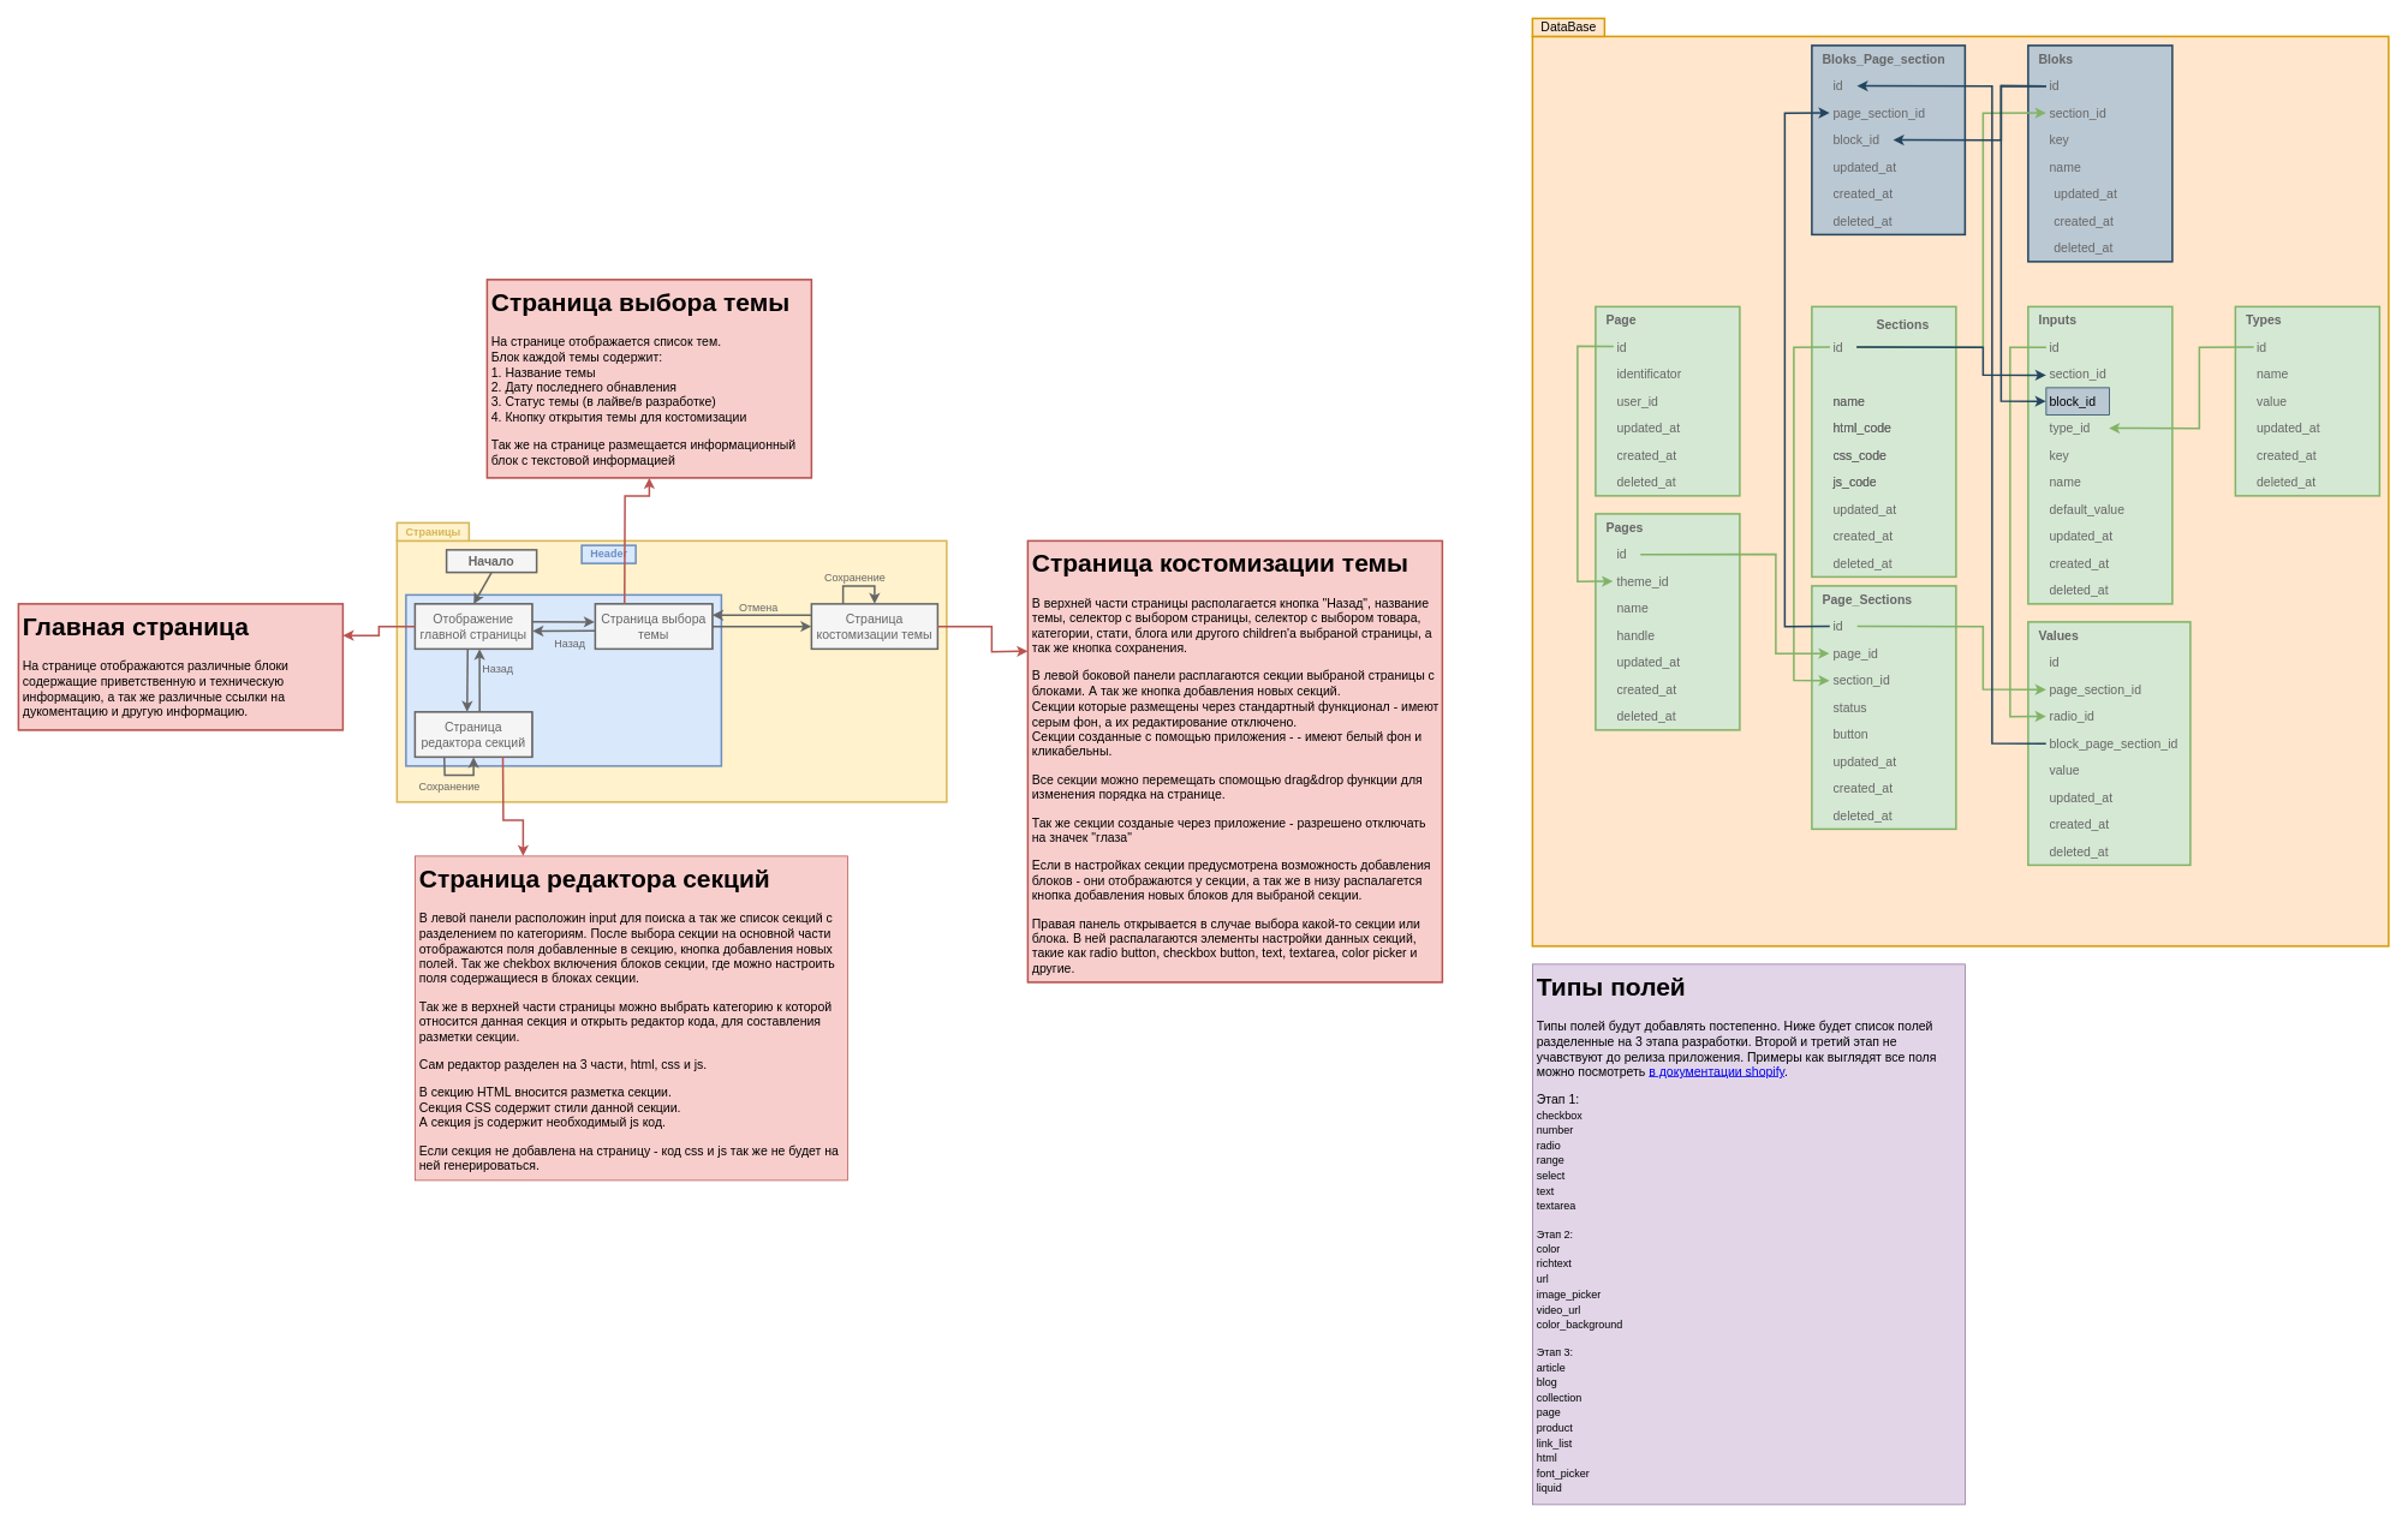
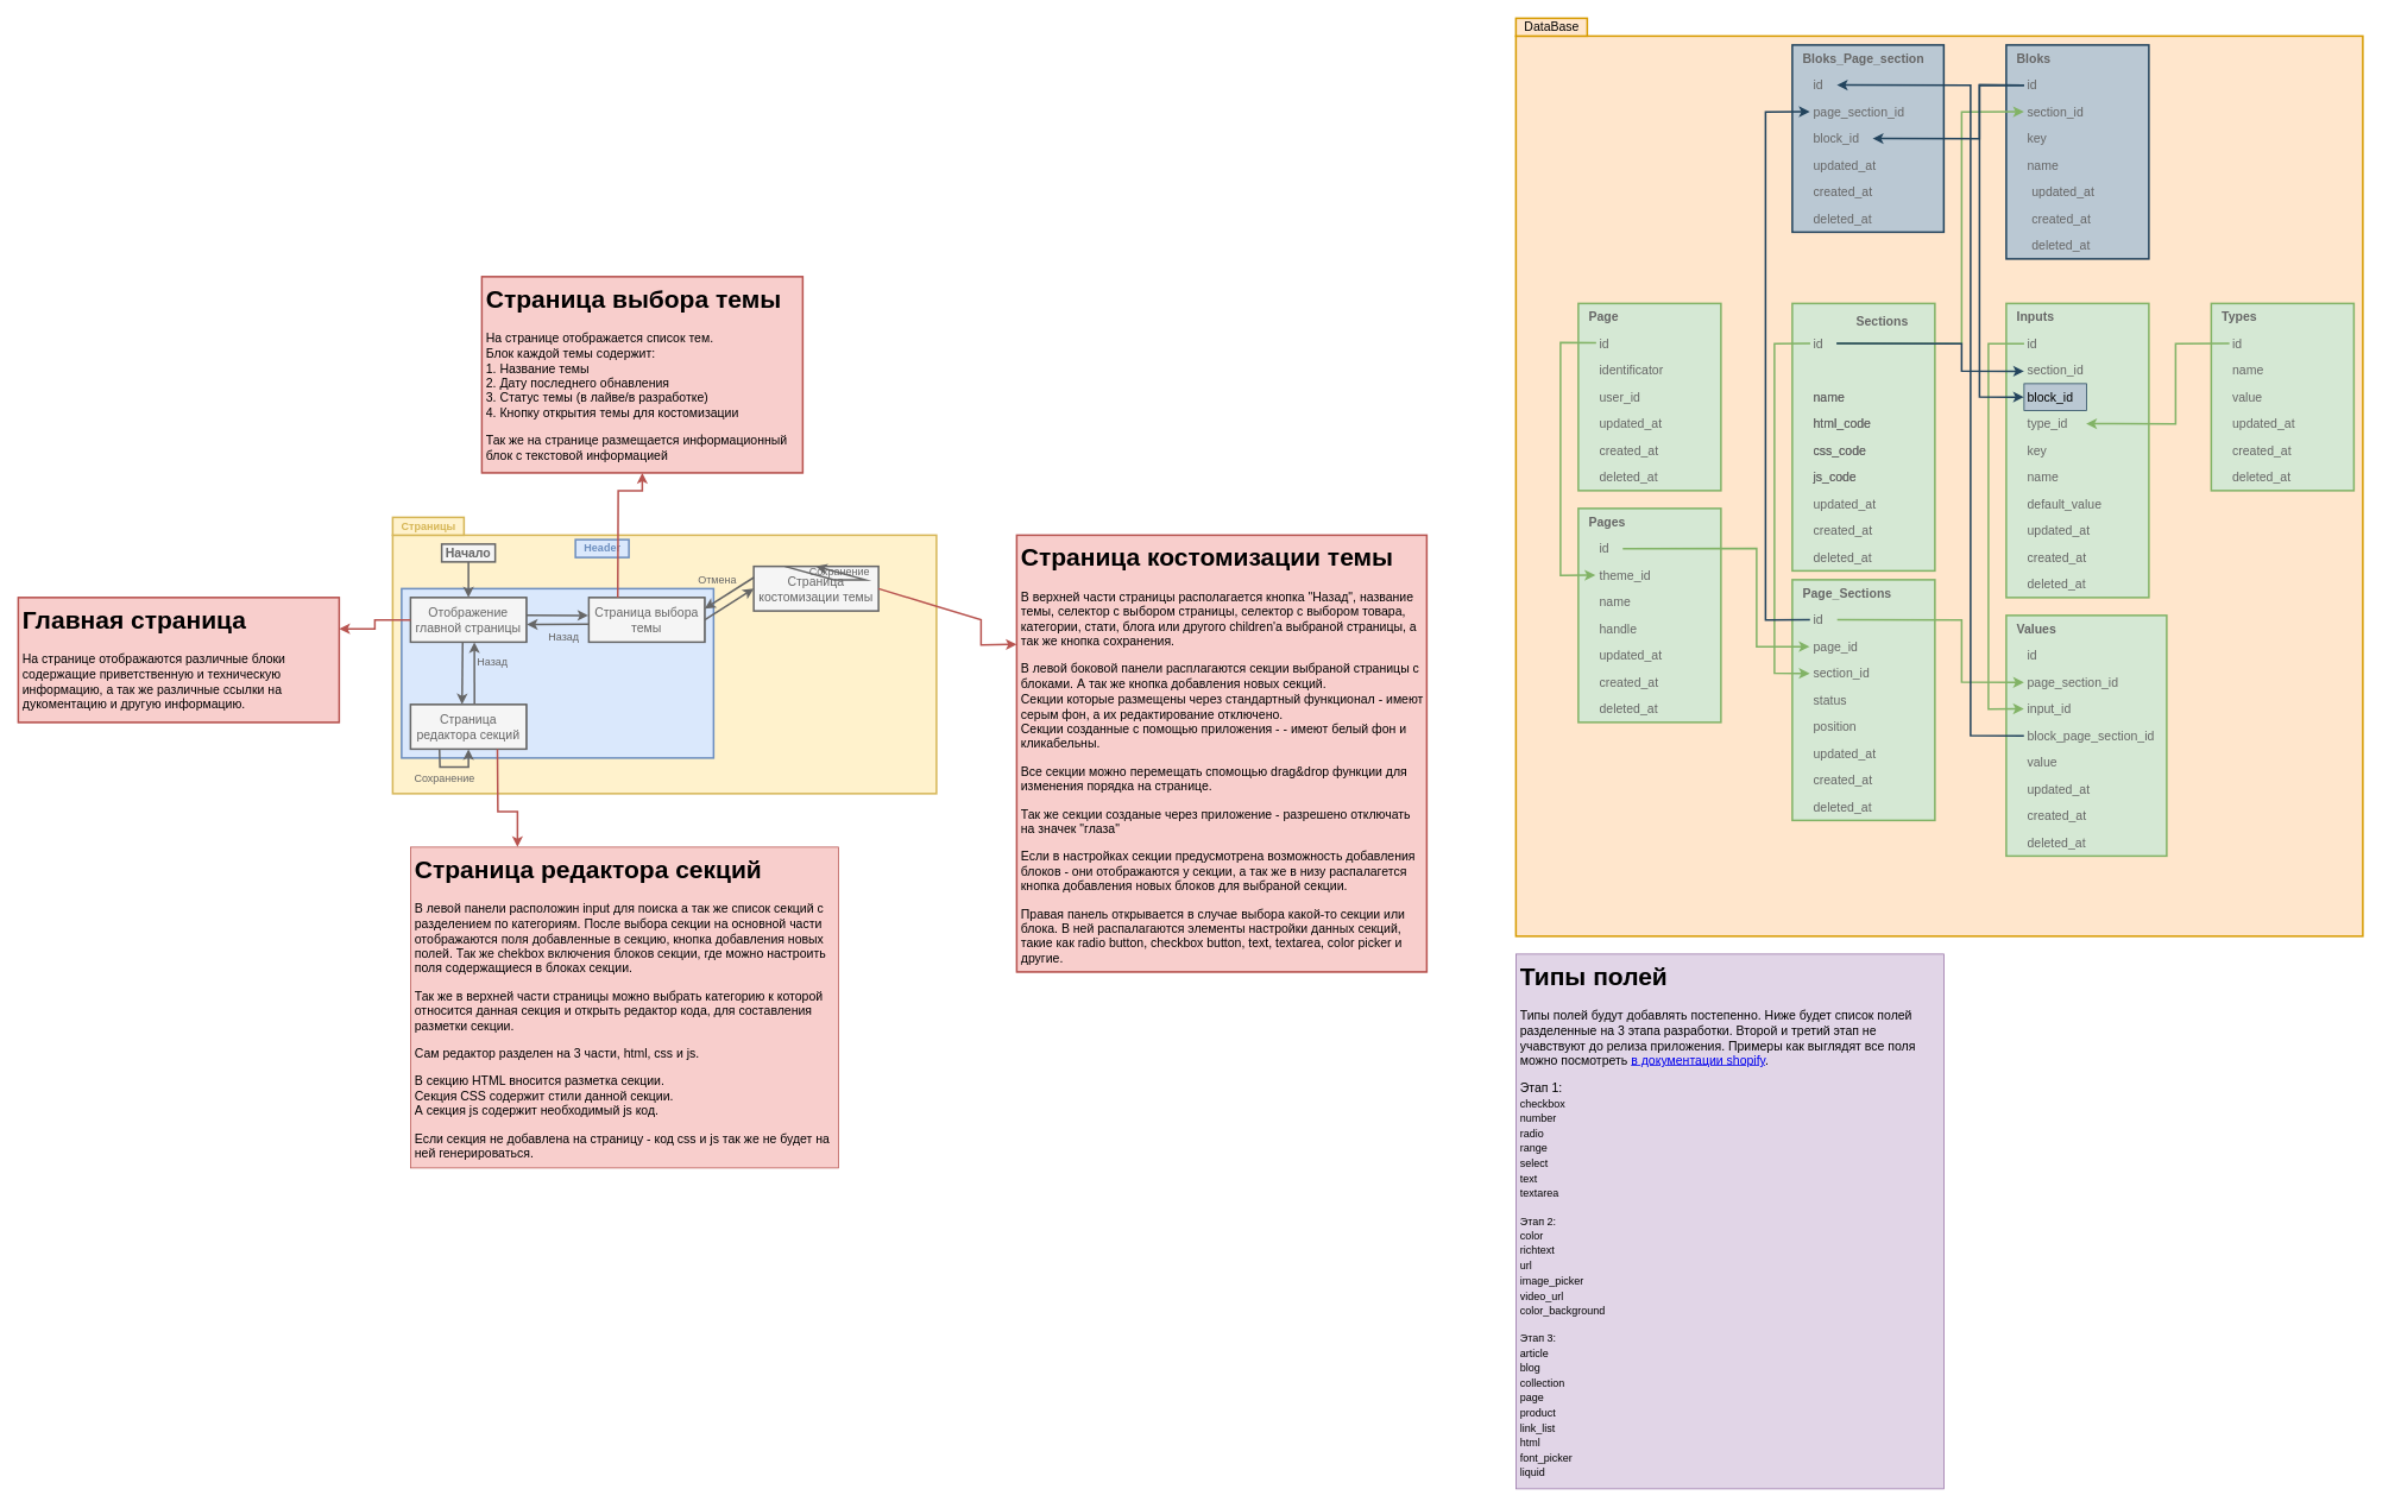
- <mxCell id="15" value="Начало" style="text;html=1;strokeColor=#666666;fillColor=#f5f5f5;align=center;verticalAlign=middle;whiteSpace=wrap;rounded=0;fontSize=14;spacing=0;fontStyle=1;fontColor=#666666;strokeWidth=2;" vertex="1" parent="12"><mxGeometry x="55" y="30" width="100" height="25" as="geometry" /></mxCell>
+ <mxCell id="15" value="Начало" style="text;html=1;strokeColor=#666666;fillColor=#f5f5f5;align=center;verticalAlign=middle;whiteSpace=wrap;rounded=0;fontSize=14;spacing=0;fontStyle=1;fontColor=#666666;strokeWidth=2;" vertex="1" parent="12"><mxGeometry x="55" y="30" width="60" height="20" as="geometry" /></mxCell>
- <mxCell id="18" value="Страница костомизации темы" style="text;html=1;strokeColor=#666666;fillColor=#f5f5f5;align=center;verticalAlign=middle;whiteSpace=wrap;rounded=0;fontSize=14;spacing=0;fontStyle=0;fontColor=#666666;strokeWidth=2;" vertex="1" parent="12"><mxGeometry x="460" y="90" width="140" height="50" as="geometry" /></mxCell>
+ <mxCell id="18" value="Страница костомизации темы" style="text;html=1;strokeColor=#666666;fillColor=#f5f5f5;align=center;verticalAlign=middle;whiteSpace=wrap;rounded=0;fontSize=14;spacing=0;fontStyle=0;fontColor=#666666;strokeWidth=2;" vertex="1" parent="12"><mxGeometry x="405" y="55" width="140" height="50" as="geometry" /></mxCell>
- <mxCell id="111" value="radio_id" style="text;html=1;align=left;verticalAlign=middle;resizable=0;points=[];autosize=1;strokeColor=none;fillColor=none;fontSize=14;fontColor=#666;spacingLeft=2;spacing=2;" vertex="1" parent="1"><mxGeometry x="2270" y="780" width="70" height="30" as="geometry" /></mxCell>
+ <mxCell id="111" value="input_id" style="text;html=1;align=left;verticalAlign=middle;resizable=0;points=[];autosize=1;strokeColor=none;fillColor=none;fontSize=14;fontColor=#666;spacingLeft=2;spacing=2;" vertex="1" parent="1"><mxGeometry x="2270" y="780" width="70" height="30" as="geometry" /></mxCell>
- <mxCell id="119" value="button" style="text;html=1;align=left;verticalAlign=middle;resizable=0;points=[];autosize=1;strokeColor=none;fillColor=none;fontSize=14;fontColor=#666;spacingLeft=2;spacing=2;" vertex="1" parent="1"><mxGeometry x="2030" y="800" width="70" height="30" as="geometry" /></mxCell>
+ <mxCell id="119" value="position" style="text;html=1;align=left;verticalAlign=middle;resizable=0;points=[];autosize=1;strokeColor=none;fillColor=none;fontSize=14;fontColor=#666;spacingLeft=2;spacing=2;" vertex="1" parent="1"><mxGeometry x="2030" y="800" width="70" height="30" as="geometry" /></mxCell>
